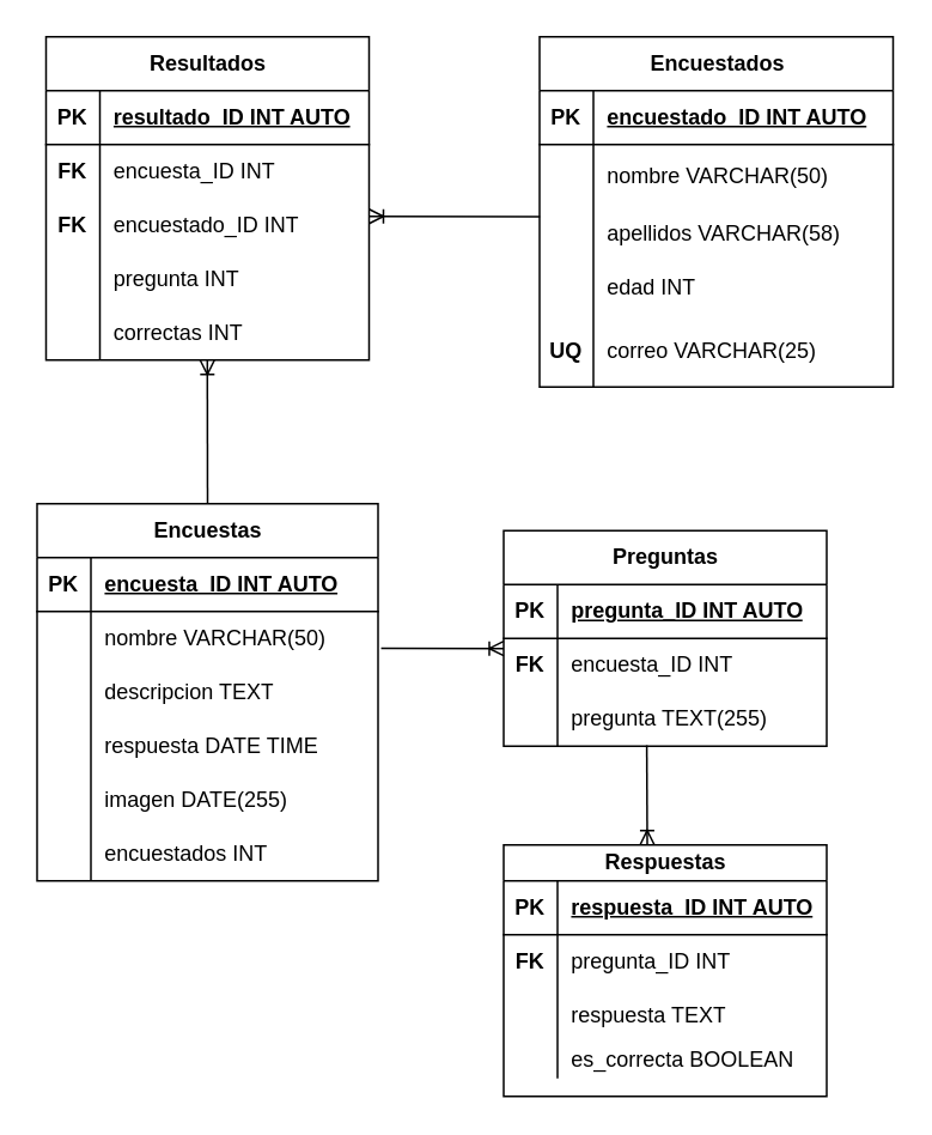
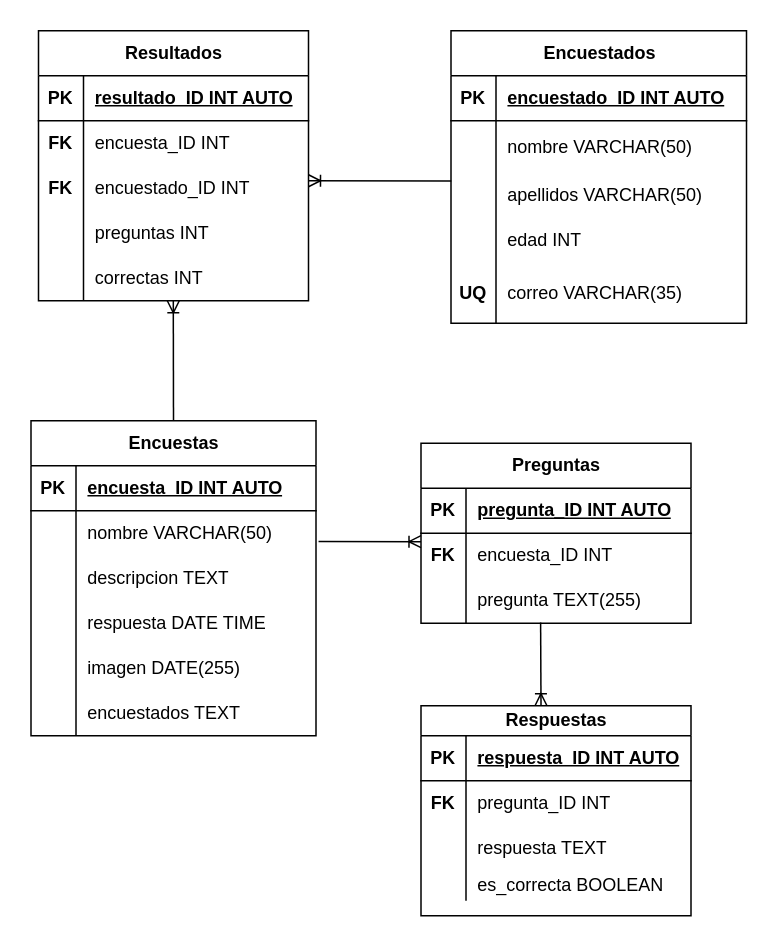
- <mxCell id="53" value="apellidos VARCHAR(58)" style="shape=partialRectangle;connectable=0;fillColor=none;top=0;left=0;bottom=0;right=0;align=left;spacingLeft=6;overflow=hidden;whiteSpace=wrap;html=1;" vertex="1" parent="51"><mxGeometry x="30" width="167" height="30" as="geometry"><mxRectangle width="167" height="30" as="alternateBounds" /></mxGeometry></mxCell>
+ <mxCell id="53" value="apellidos VARCHAR(50)" style="shape=partialRectangle;connectable=0;fillColor=none;top=0;left=0;bottom=0;right=0;align=left;spacingLeft=6;overflow=hidden;whiteSpace=wrap;html=1;" vertex="1" parent="51"><mxGeometry x="30" width="167" height="30" as="geometry"><mxRectangle width="167" height="30" as="alternateBounds" /></mxGeometry></mxCell>
- <mxCell id="72" value="pregunta INT" style="shape=partialRectangle;connectable=0;fillColor=none;top=0;left=0;bottom=0;right=0;align=left;spacingLeft=6;overflow=hidden;whiteSpace=wrap;html=1;" vertex="1" parent="70"><mxGeometry x="30" width="150" height="30" as="geometry"><mxRectangle width="150" height="30" as="alternateBounds" /></mxGeometry></mxCell>
+ <mxCell id="72" value="preguntas INT" style="shape=partialRectangle;connectable=0;fillColor=none;top=0;left=0;bottom=0;right=0;align=left;spacingLeft=6;overflow=hidden;whiteSpace=wrap;html=1;" vertex="1" parent="70"><mxGeometry x="30" width="150" height="30" as="geometry"><mxRectangle width="150" height="30" as="alternateBounds" /></mxGeometry></mxCell>
- <mxCell id="59" value="correo VARCHAR(25)" style="shape=partialRectangle;connectable=0;fillColor=none;top=0;left=0;bottom=0;right=0;align=left;spacingLeft=6;overflow=hidden;whiteSpace=wrap;html=1;" vertex="1" parent="57"><mxGeometry x="30" width="167" height="40" as="geometry"><mxRectangle width="167" height="40" as="alternateBounds" /></mxGeometry></mxCell>
+ <mxCell id="59" value="correo VARCHAR(35)" style="shape=partialRectangle;connectable=0;fillColor=none;top=0;left=0;bottom=0;right=0;align=left;spacingLeft=6;overflow=hidden;whiteSpace=wrap;html=1;" vertex="1" parent="57"><mxGeometry x="30" width="167" height="40" as="geometry"><mxRectangle width="167" height="40" as="alternateBounds" /></mxGeometry></mxCell>
- <mxCell id="20" value="encuestados INT" style="shape=partialRectangle;connectable=0;fillColor=none;top=0;left=0;bottom=0;right=0;align=left;spacingLeft=6;overflow=hidden;whiteSpace=wrap;html=1;" vertex="1" parent="18"><mxGeometry x="30" width="160" height="30" as="geometry"><mxRectangle width="160" height="30" as="alternateBounds" /></mxGeometry></mxCell>
+ <mxCell id="20" value="encuestados TEXT" style="shape=partialRectangle;connectable=0;fillColor=none;top=0;left=0;bottom=0;right=0;align=left;spacingLeft=6;overflow=hidden;whiteSpace=wrap;html=1;" vertex="1" parent="18"><mxGeometry x="30" width="160" height="30" as="geometry"><mxRectangle width="160" height="30" as="alternateBounds" /></mxGeometry></mxCell>
